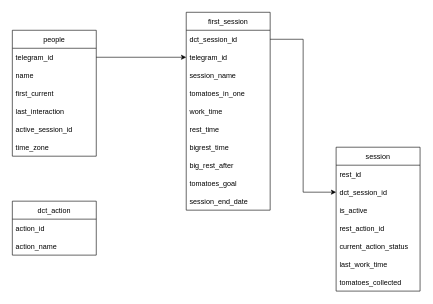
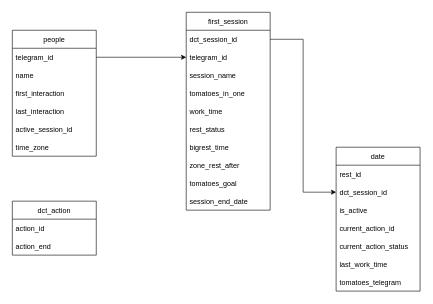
- <mxCell id="5" value="first_current" style="text;strokeColor=none;fillColor=none;align=left;verticalAlign=middle;spacingLeft=4;spacingRight=4;overflow=hidden;points=[[0,0.5],[1,0.5]];portConstraint=eastwest;rotatable=0;" vertex="1" parent="2"><mxGeometry y="90" width="140" height="30" as="geometry" /></mxCell>
+ <mxCell id="5" value="first_interaction" style="text;strokeColor=none;fillColor=none;align=left;verticalAlign=middle;spacingLeft=4;spacingRight=4;overflow=hidden;points=[[0,0.5],[1,0.5]];portConstraint=eastwest;rotatable=0;" vertex="1" parent="2"><mxGeometry y="90" width="140" height="30" as="geometry" /></mxCell>
- <mxCell id="15" value="rest_time" style="text;strokeColor=none;fillColor=none;align=left;verticalAlign=middle;spacingLeft=4;spacingRight=4;overflow=hidden;points=[[0,0.5],[1,0.5]];portConstraint=eastwest;rotatable=0;" vertex="1" parent="9"><mxGeometry y="180" width="140" height="30" as="geometry" /></mxCell>
+ <mxCell id="15" value="rest_status" style="text;strokeColor=none;fillColor=none;align=left;verticalAlign=middle;spacingLeft=4;spacingRight=4;overflow=hidden;points=[[0,0.5],[1,0.5]];portConstraint=eastwest;rotatable=0;" vertex="1" parent="9"><mxGeometry y="180" width="140" height="30" as="geometry" /></mxCell>
- <mxCell id="24" value="session" style="swimlane;fontStyle=0;childLayout=stackLayout;horizontal=1;startSize=30;horizontalStack=0;resizeParent=1;resizeParentMax=0;resizeLast=0;collapsible=1;marginBottom=0;" vertex="1" parent="1"><mxGeometry x="560" y="245" width="140" height="240" as="geometry" /></mxCell>
+ <mxCell id="24" value="date" style="swimlane;fontStyle=0;childLayout=stackLayout;horizontal=1;startSize=30;horizontalStack=0;resizeParent=1;resizeParentMax=0;resizeLast=0;collapsible=1;marginBottom=0;" vertex="1" parent="1"><mxGeometry x="560" y="245" width="140" height="240" as="geometry" /></mxCell>
- <mxCell id="17" value="big_rest_after" style="text;strokeColor=none;fillColor=none;align=left;verticalAlign=middle;spacingLeft=4;spacingRight=4;overflow=hidden;points=[[0,0.5],[1,0.5]];portConstraint=eastwest;rotatable=0;" vertex="1" parent="9"><mxGeometry y="240" width="140" height="30" as="geometry" /></mxCell>
+ <mxCell id="17" value="zone_rest_after" style="text;strokeColor=none;fillColor=none;align=left;verticalAlign=middle;spacingLeft=4;spacingRight=4;overflow=hidden;points=[[0,0.5],[1,0.5]];portConstraint=eastwest;rotatable=0;" vertex="1" parent="9"><mxGeometry y="240" width="140" height="30" as="geometry" /></mxCell>
- <mxCell id="28" value="rest_action_id" style="text;strokeColor=none;fillColor=none;align=left;verticalAlign=middle;spacingLeft=4;spacingRight=4;overflow=hidden;points=[[0,0.5],[1,0.5]];portConstraint=eastwest;rotatable=0;" vertex="1" parent="24"><mxGeometry y="120" width="140" height="30" as="geometry" /></mxCell>
+ <mxCell id="28" value="current_action_id" style="text;strokeColor=none;fillColor=none;align=left;verticalAlign=middle;spacingLeft=4;spacingRight=4;overflow=hidden;points=[[0,0.5],[1,0.5]];portConstraint=eastwest;rotatable=0;" vertex="1" parent="24"><mxGeometry y="120" width="140" height="30" as="geometry" /></mxCell>
- <mxCell id="22" value="action_name" style="text;strokeColor=none;fillColor=none;align=left;verticalAlign=middle;spacingLeft=4;spacingRight=4;overflow=hidden;points=[[0,0.5],[1,0.5]];portConstraint=eastwest;rotatable=0;" vertex="1" parent="20"><mxGeometry y="60" width="140" height="30" as="geometry" /></mxCell>
+ <mxCell id="22" value="action_end" style="text;strokeColor=none;fillColor=none;align=left;verticalAlign=middle;spacingLeft=4;spacingRight=4;overflow=hidden;points=[[0,0.5],[1,0.5]];portConstraint=eastwest;rotatable=0;" vertex="1" parent="20"><mxGeometry y="60" width="140" height="30" as="geometry" /></mxCell>
- <mxCell id="31" value="tomatoes_collected" style="text;strokeColor=none;fillColor=none;align=left;verticalAlign=middle;spacingLeft=4;spacingRight=4;overflow=hidden;points=[[0,0.5],[1,0.5]];portConstraint=eastwest;rotatable=0;" vertex="1" parent="24"><mxGeometry y="210" width="140" height="30" as="geometry" /></mxCell>
+ <mxCell id="31" value="tomatoes_telegram" style="text;strokeColor=none;fillColor=none;align=left;verticalAlign=middle;spacingLeft=4;spacingRight=4;overflow=hidden;points=[[0,0.5],[1,0.5]];portConstraint=eastwest;rotatable=0;" vertex="1" parent="24"><mxGeometry y="210" width="140" height="30" as="geometry" /></mxCell>
